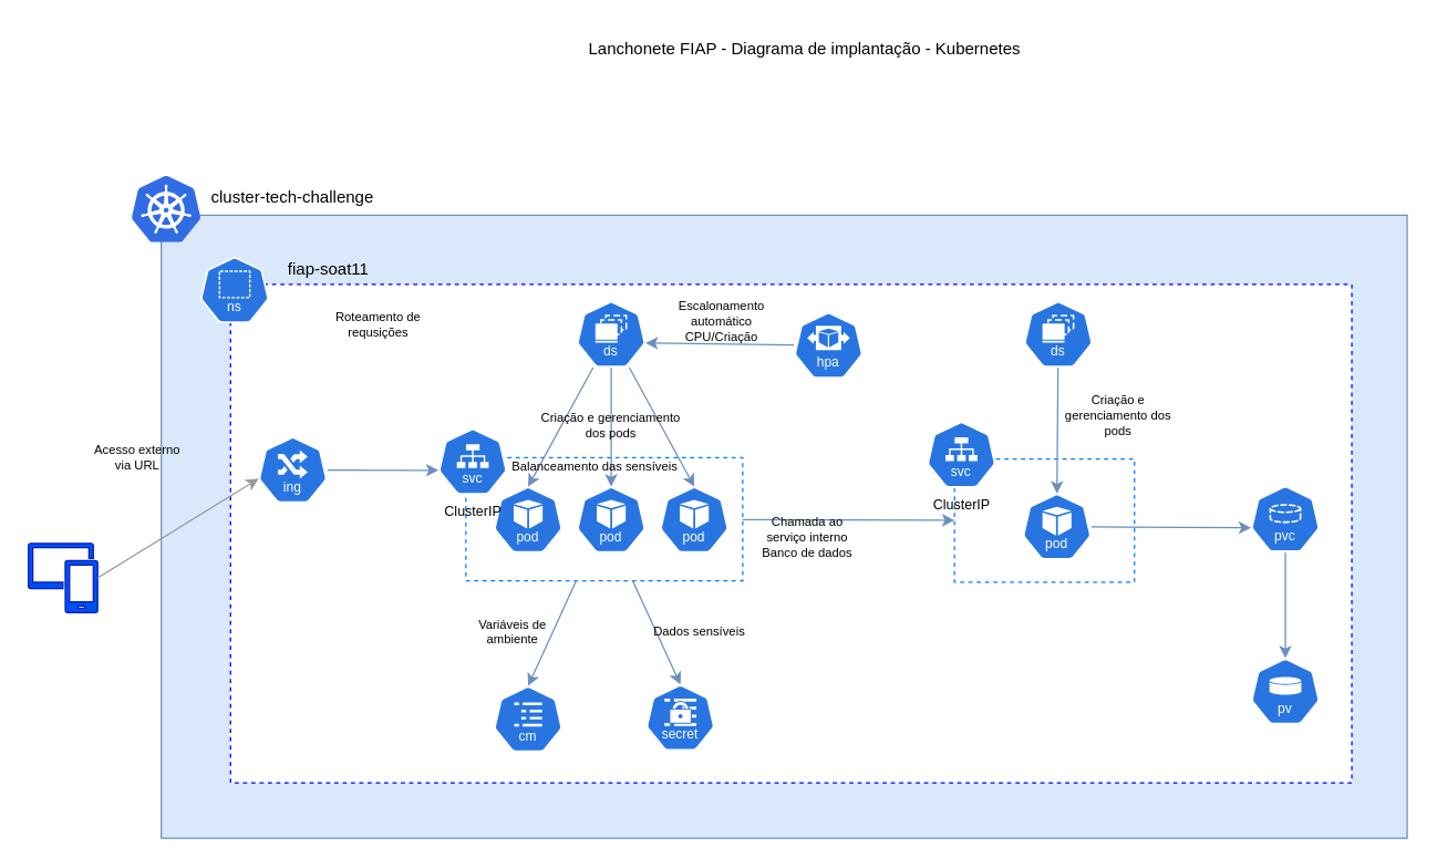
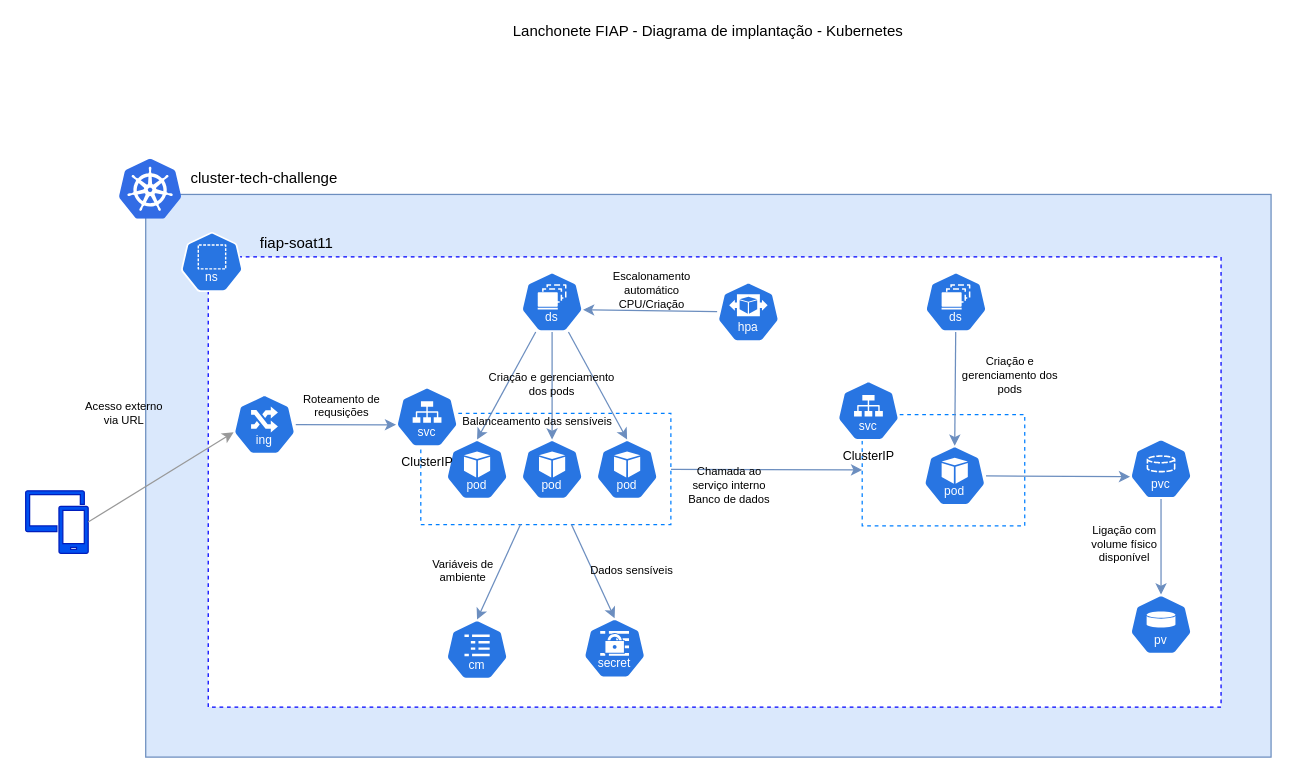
- <mxCell id="34" value="Lanchonete FIAP - Diagrama de implantação - Kubernetes" style="text;html=1;align=center;verticalAlign=middle;whiteSpace=wrap;rounded=0;" parent="1" vertex="1"><mxGeometry x="296" y="20" width="570" height="30" as="geometry" /></mxCell>
+ <mxCell id="34" value="Lanchonete FIAP - Diagrama de implantação - Kubernetes" style="text;html=1;align=center;verticalAlign=middle;whiteSpace=wrap;rounded=0;" parent="1" vertex="1"><mxGeometry x="281" y="10" width="570" height="30" as="geometry" /></mxCell>
- <mxCell id="38" value="Roteamento de requsições" style="text;html=1;align=center;verticalAlign=middle;whiteSpace=wrap;rounded=0;fontSize=9;" vertex="1" parent="1"><mxGeometry x="236" y="219" width="74" height="30" as="geometry" /></mxCell>
+ <mxCell id="38" value="Roteamento de requsições" style="text;html=1;align=center;verticalAlign=middle;whiteSpace=wrap;rounded=0;fontSize=9;" vertex="1" parent="1"><mxGeometry x="236" y="309" width="74" height="30" as="geometry" /></mxCell>
+ <mxCell id="44" value="Ligação com volume físico disponível" style="text;html=1;align=center;verticalAlign=middle;whiteSpace=wrap;rounded=0;fontSize=9;" vertex="1" parent="1"><mxGeometry x="860" y="420" width="78" height="30" as="geometry" /></mxCell>
